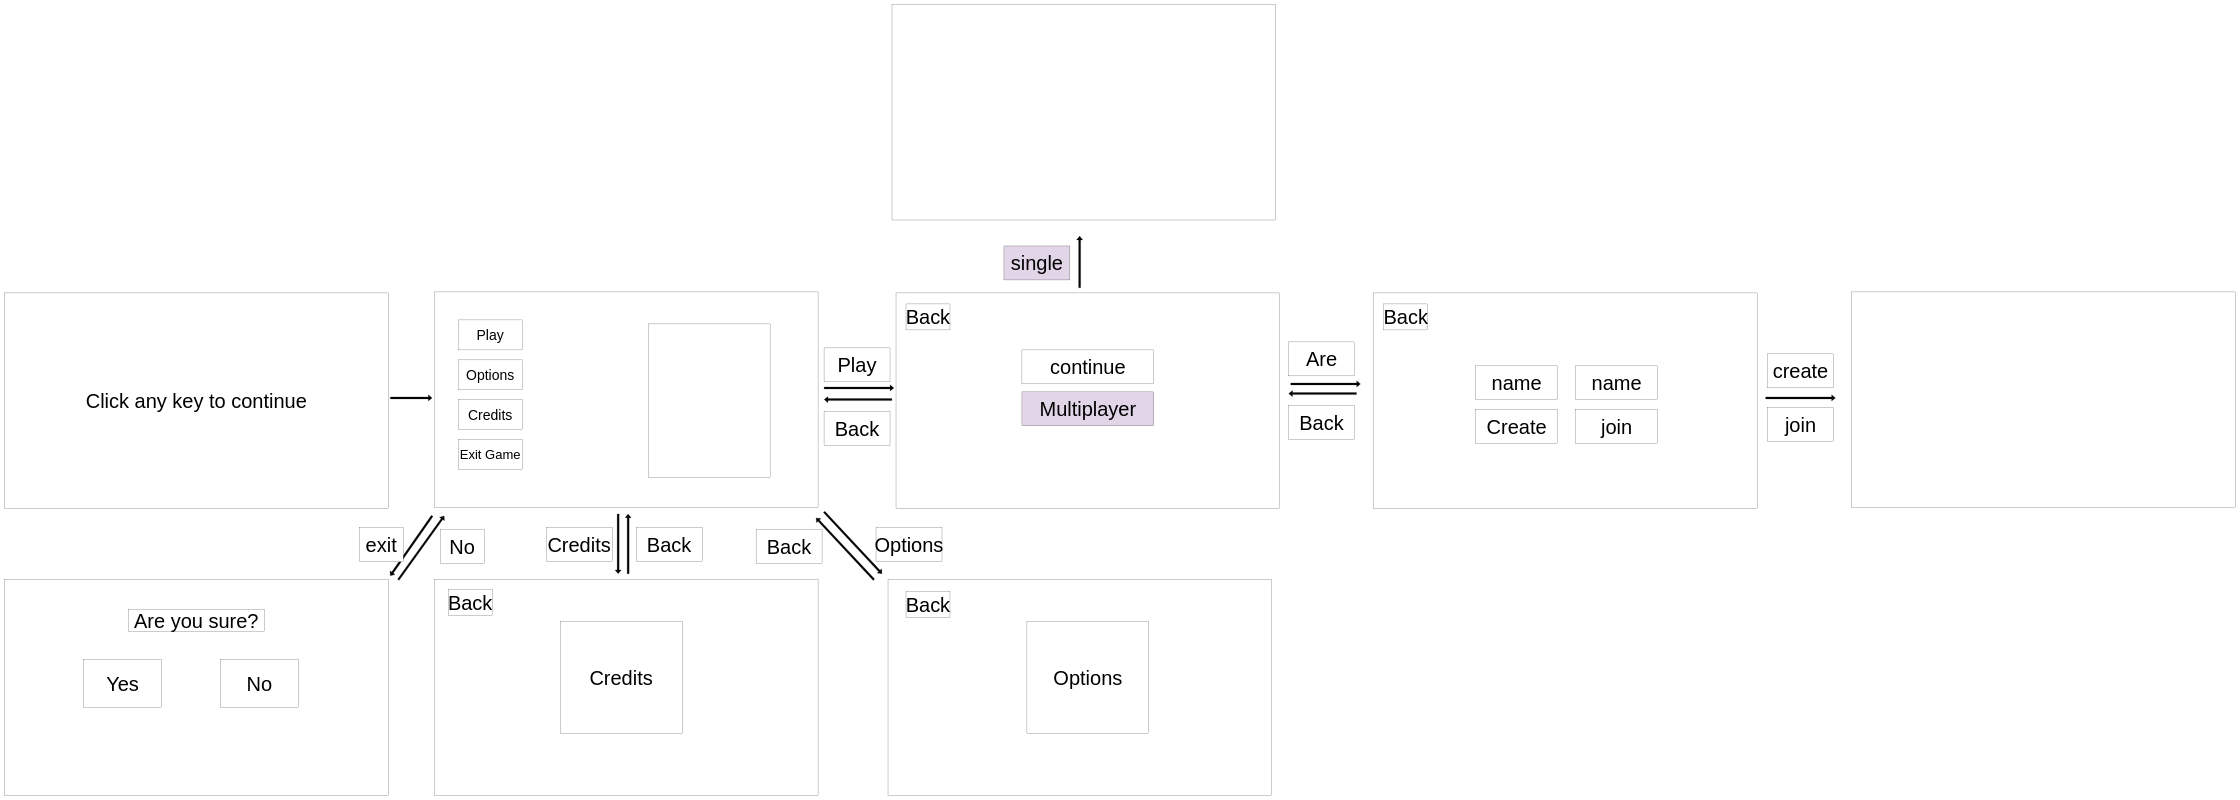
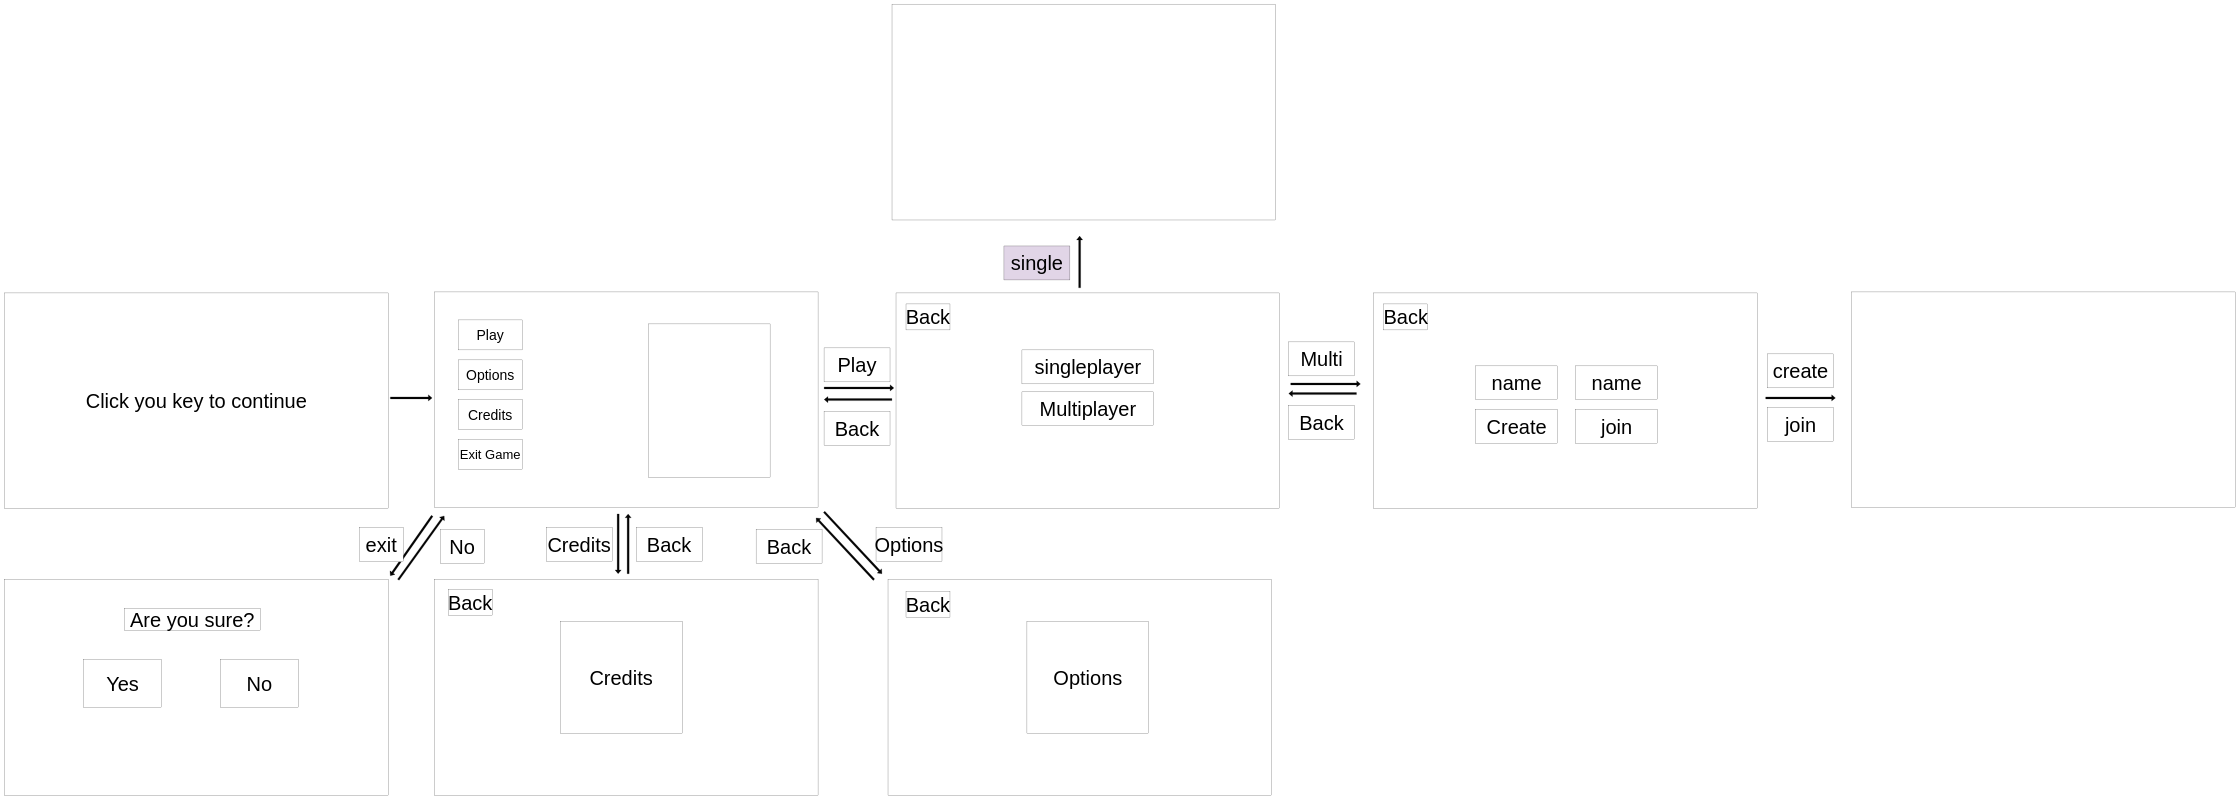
- <mxCell id="40" value="Are" style="rounded=0;whiteSpace=wrap;html=1;fontSize=100;" vertex="1" parent="1"><mxGeometry x="6444" y="1710" width="330" height="170" as="geometry" /></mxCell>
+ <mxCell id="40" value="Multi" style="rounded=0;whiteSpace=wrap;html=1;fontSize=100;" vertex="1" parent="1"><mxGeometry x="6444" y="1710" width="330" height="170" as="geometry" /></mxCell>
- <mxCell id="38" value="continue" style="rounded=0;whiteSpace=wrap;html=1;fontSize=100;" vertex="1" parent="1"><mxGeometry x="5110" y="1750" width="660" height="170" as="geometry" /></mxCell>
+ <mxCell id="38" value="singleplayer" style="rounded=0;whiteSpace=wrap;html=1;fontSize=100;" vertex="1" parent="1"><mxGeometry x="5110" y="1750" width="660" height="170" as="geometry" /></mxCell>
- <mxCell id="8" value="&lt;font style=&quot;font-size: 100px;&quot;&gt;Click any key to continue&lt;/font&gt;" style="rounded=0;whiteSpace=wrap;html=1;" vertex="1" parent="1"><mxGeometry x="20" y="1465" width="1920" height="1080" as="geometry" /></mxCell>
+ <mxCell id="8" value="&lt;font style=&quot;font-size: 100px;&quot;&gt;Click you key to continue&lt;/font&gt;" style="rounded=0;whiteSpace=wrap;html=1;" vertex="1" parent="1"><mxGeometry x="20" y="1465" width="1920" height="1080" as="geometry" /></mxCell>
- <mxCell id="39" value="Multiplayer" style="rounded=0;whiteSpace=wrap;html=1;fontSize=100;fillColor=#e1d5e7;" vertex="1" parent="1"><mxGeometry x="5110" y="1960" width="660" height="170" as="geometry" /></mxCell>
+ <mxCell id="39" value="Multiplayer" style="rounded=0;whiteSpace=wrap;html=1;fontSize=100;" vertex="1" parent="1"><mxGeometry x="5110" y="1960" width="660" height="170" as="geometry" /></mxCell>
- <mxCell id="14" value="Are you sure?" style="rounded=0;whiteSpace=wrap;html=1;fontSize=100;" vertex="1" parent="1"><mxGeometry x="640" y="3050" width="680" height="110" as="geometry" /></mxCell>
+ <mxCell id="14" value="Are you sure?" style="rounded=0;whiteSpace=wrap;html=1;fontSize=100;" vertex="1" parent="1"><mxGeometry x="620" y="3045" width="680" height="110" as="geometry" /></mxCell>
